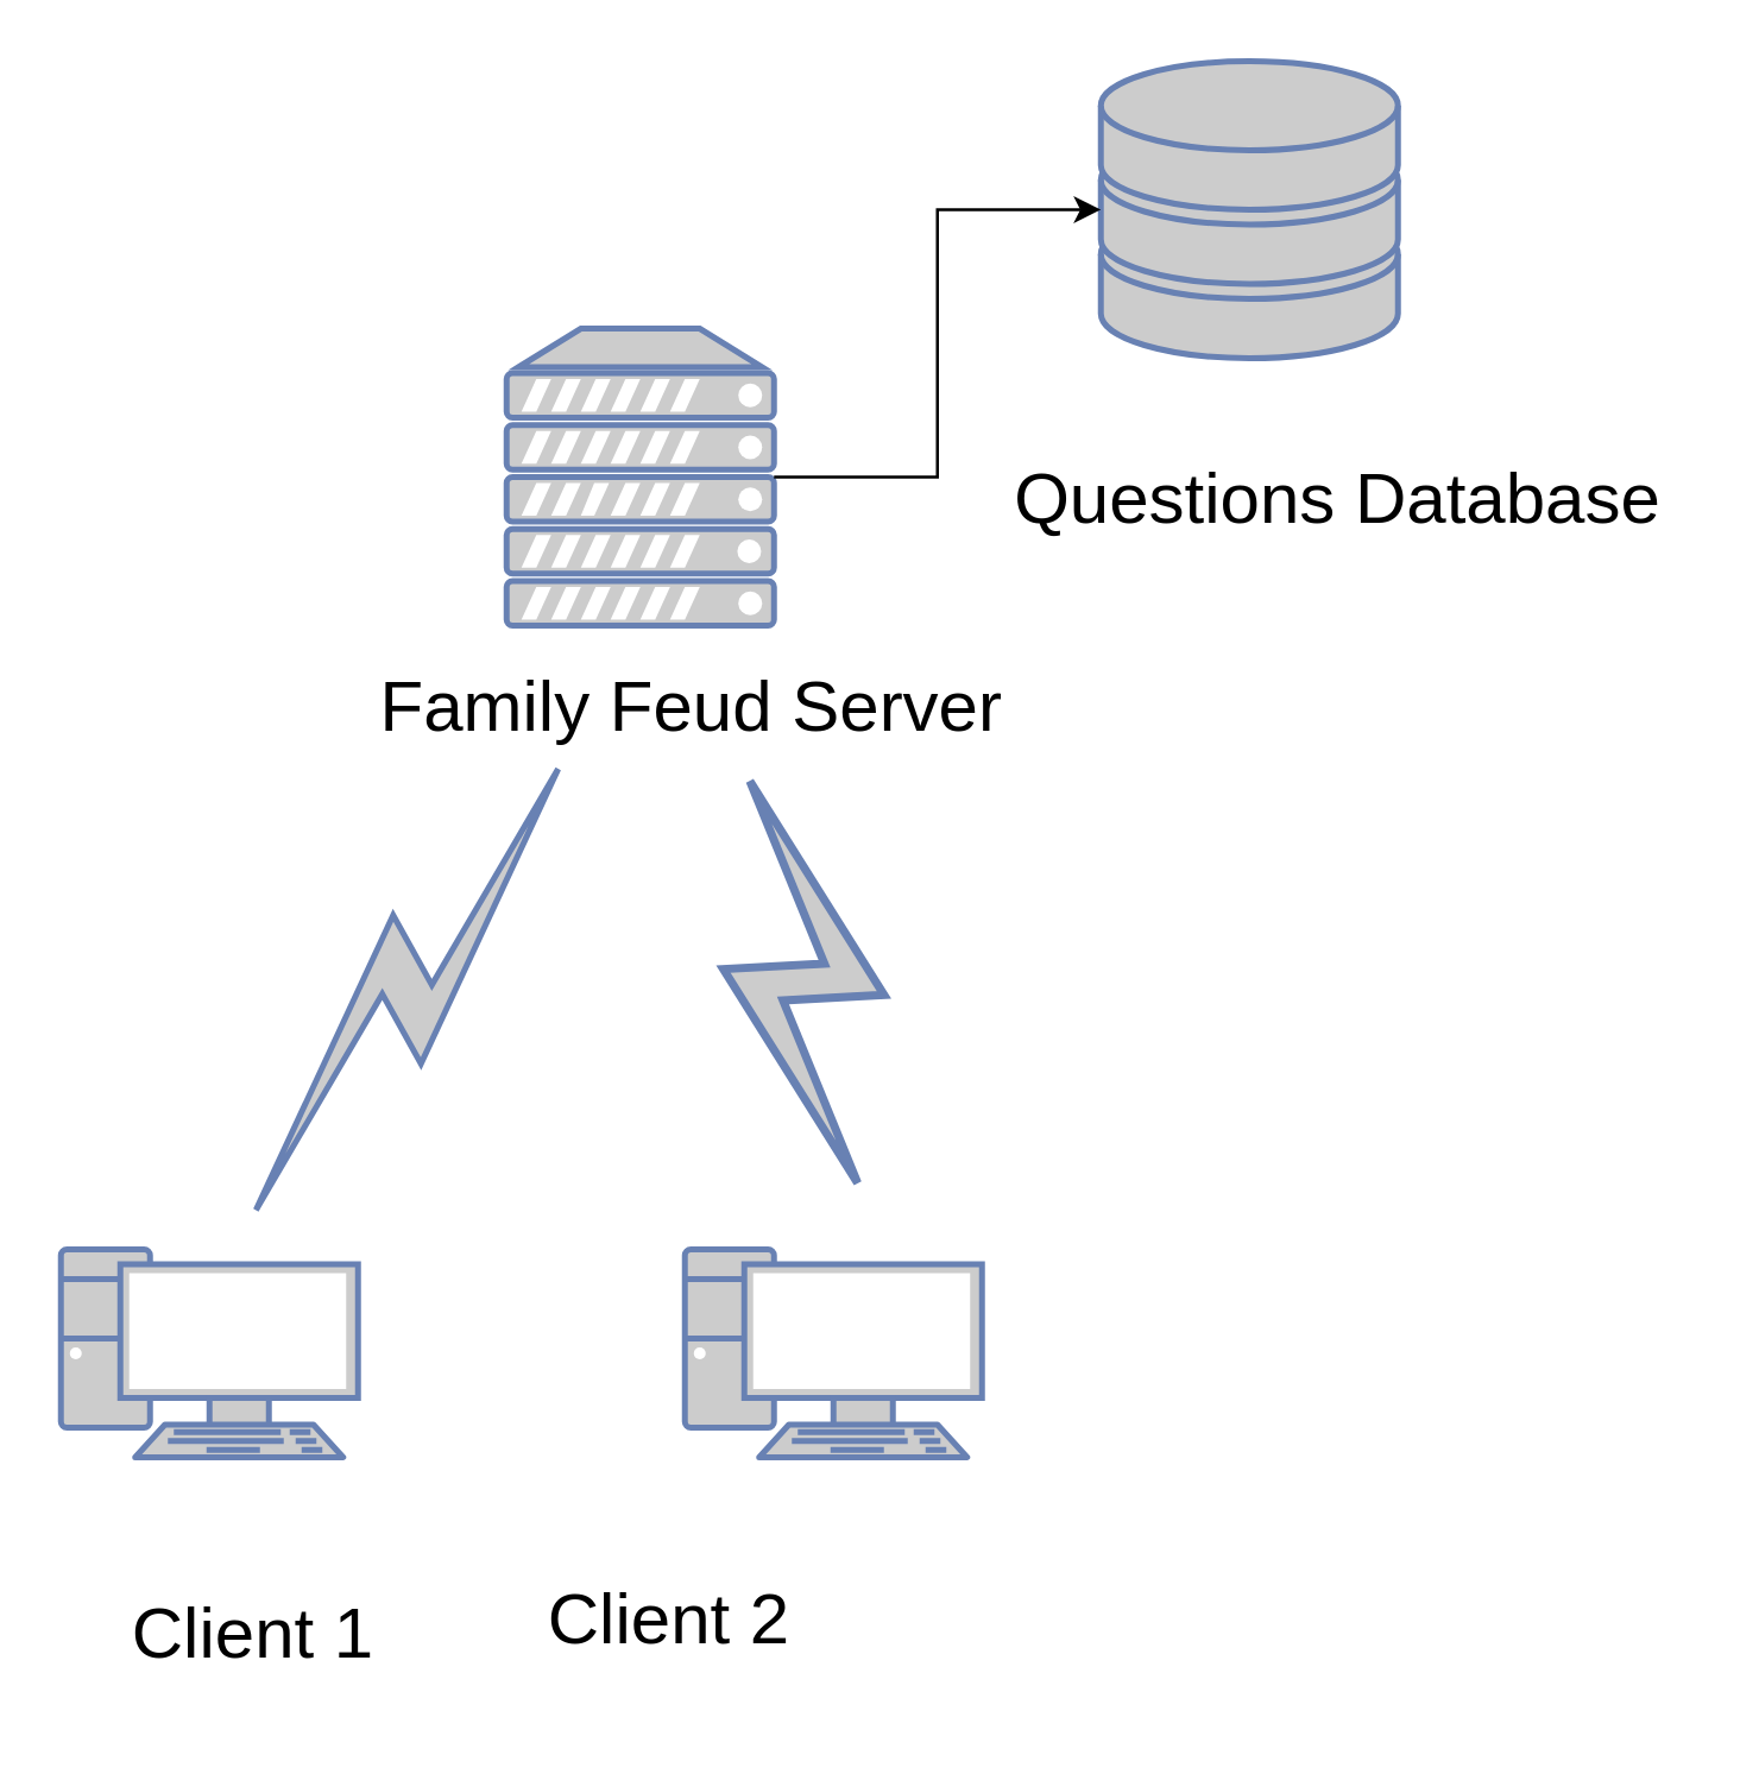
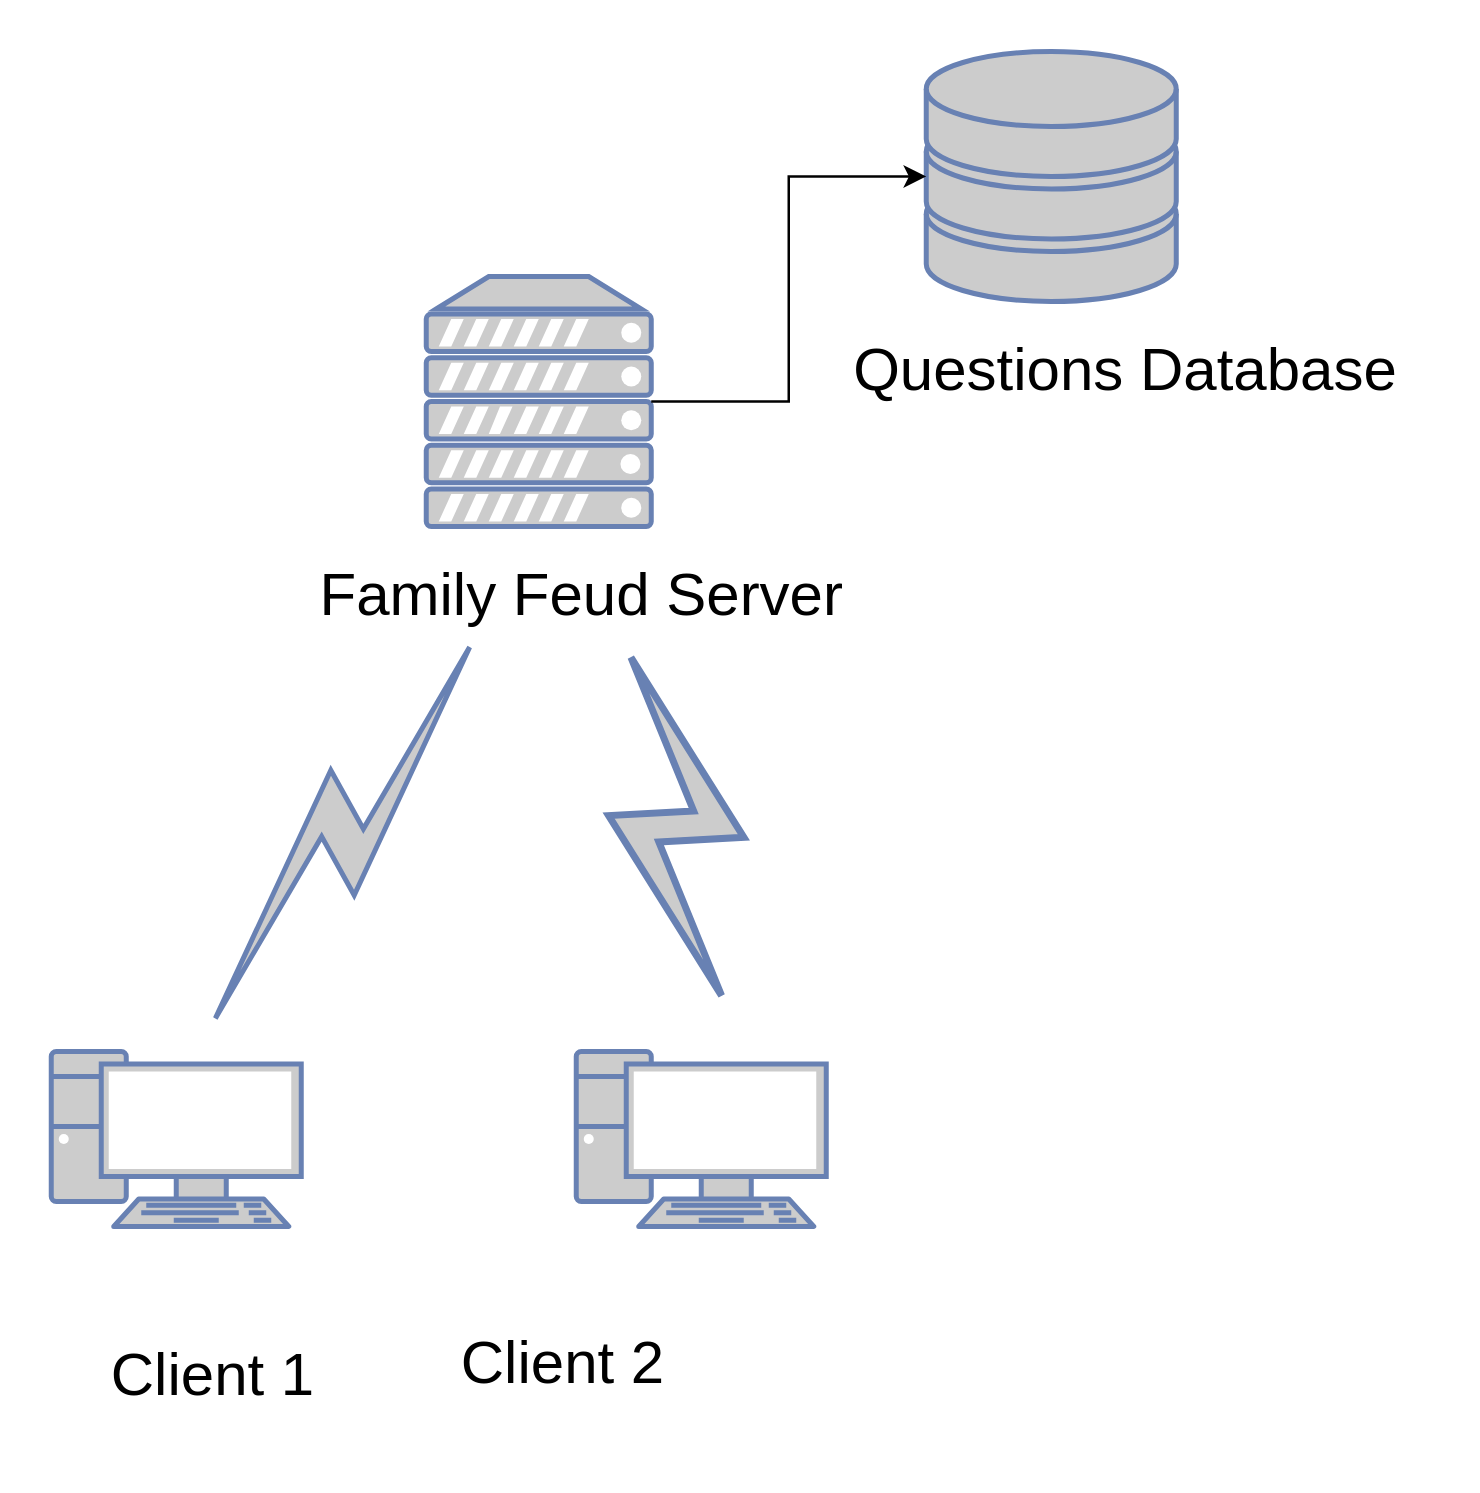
- <mxCell id="12" value="&lt;font style=&quot;font-size: 24px;&quot;&gt;Questions Database&lt;/font&gt;" style="text;strokeColor=none;align=center;fillColor=none;html=1;verticalAlign=middle;whiteSpace=wrap;rounded=0;" vertex="1" parent="1"><mxGeometry x="330" y="140" width="240" height="55" as="geometry" /></mxCell>
+ <mxCell id="12" value="&lt;font style=&quot;font-size: 24px;&quot;&gt;Questions Database&lt;/font&gt;" style="text;strokeColor=none;align=center;fillColor=none;html=1;verticalAlign=middle;whiteSpace=wrap;rounded=0;" vertex="1" parent="1"><mxGeometry x="330" y="120" width="240" height="55" as="geometry" /></mxCell>
